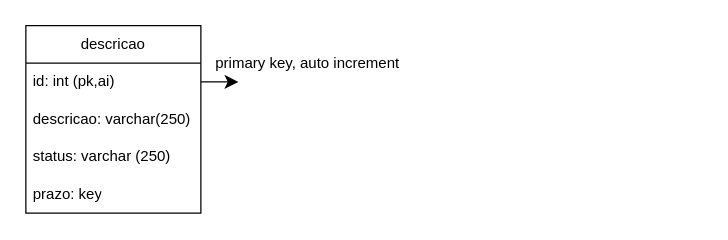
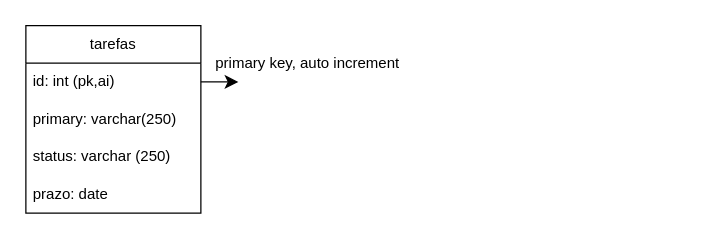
- <mxCell id="2" value="descricao" style="swimlane;fontStyle=0;childLayout=stackLayout;horizontal=1;startSize=30;horizontalStack=0;resizeParent=1;resizeParentMax=0;resizeLast=0;collapsible=1;marginBottom=0;whiteSpace=wrap;html=1;" parent="1" vertex="1"><mxGeometry x="20" y="20" width="140" height="150" as="geometry" /></mxCell>
+ <mxCell id="2" value="tarefas" style="swimlane;fontStyle=0;childLayout=stackLayout;horizontal=1;startSize=30;horizontalStack=0;resizeParent=1;resizeParentMax=0;resizeLast=0;collapsible=1;marginBottom=0;whiteSpace=wrap;html=1;" parent="1" vertex="1"><mxGeometry x="20" y="20" width="140" height="150" as="geometry" /></mxCell>
- <mxCell id="5" value="descricao: varchar(250)" style="text;strokeColor=none;fillColor=none;align=left;verticalAlign=middle;spacingLeft=4;spacingRight=4;overflow=hidden;points=[[0,0.5],[1,0.5]];portConstraint=eastwest;rotatable=0;whiteSpace=wrap;html=1;" parent="2" vertex="1"><mxGeometry y="60" width="140" height="30" as="geometry" /></mxCell>
+ <mxCell id="5" value="primary: varchar(250)" style="text;strokeColor=none;fillColor=none;align=left;verticalAlign=middle;spacingLeft=4;spacingRight=4;overflow=hidden;points=[[0,0.5],[1,0.5]];portConstraint=eastwest;rotatable=0;whiteSpace=wrap;html=1;" parent="2" vertex="1"><mxGeometry y="60" width="140" height="30" as="geometry" /></mxCell>
- <mxCell id="7" value="prazo: key" style="text;strokeColor=none;fillColor=none;align=left;verticalAlign=middle;spacingLeft=4;spacingRight=4;overflow=hidden;points=[[0,0.5],[1,0.5]];portConstraint=eastwest;rotatable=0;whiteSpace=wrap;html=1;" parent="2" vertex="1"><mxGeometry y="120" width="140" height="30" as="geometry" /></mxCell>
+ <mxCell id="7" value="prazo: date" style="text;strokeColor=none;fillColor=none;align=left;verticalAlign=middle;spacingLeft=4;spacingRight=4;overflow=hidden;points=[[0,0.5],[1,0.5]];portConstraint=eastwest;rotatable=0;whiteSpace=wrap;html=1;" parent="2" vertex="1"><mxGeometry y="120" width="140" height="30" as="geometry" /></mxCell>
